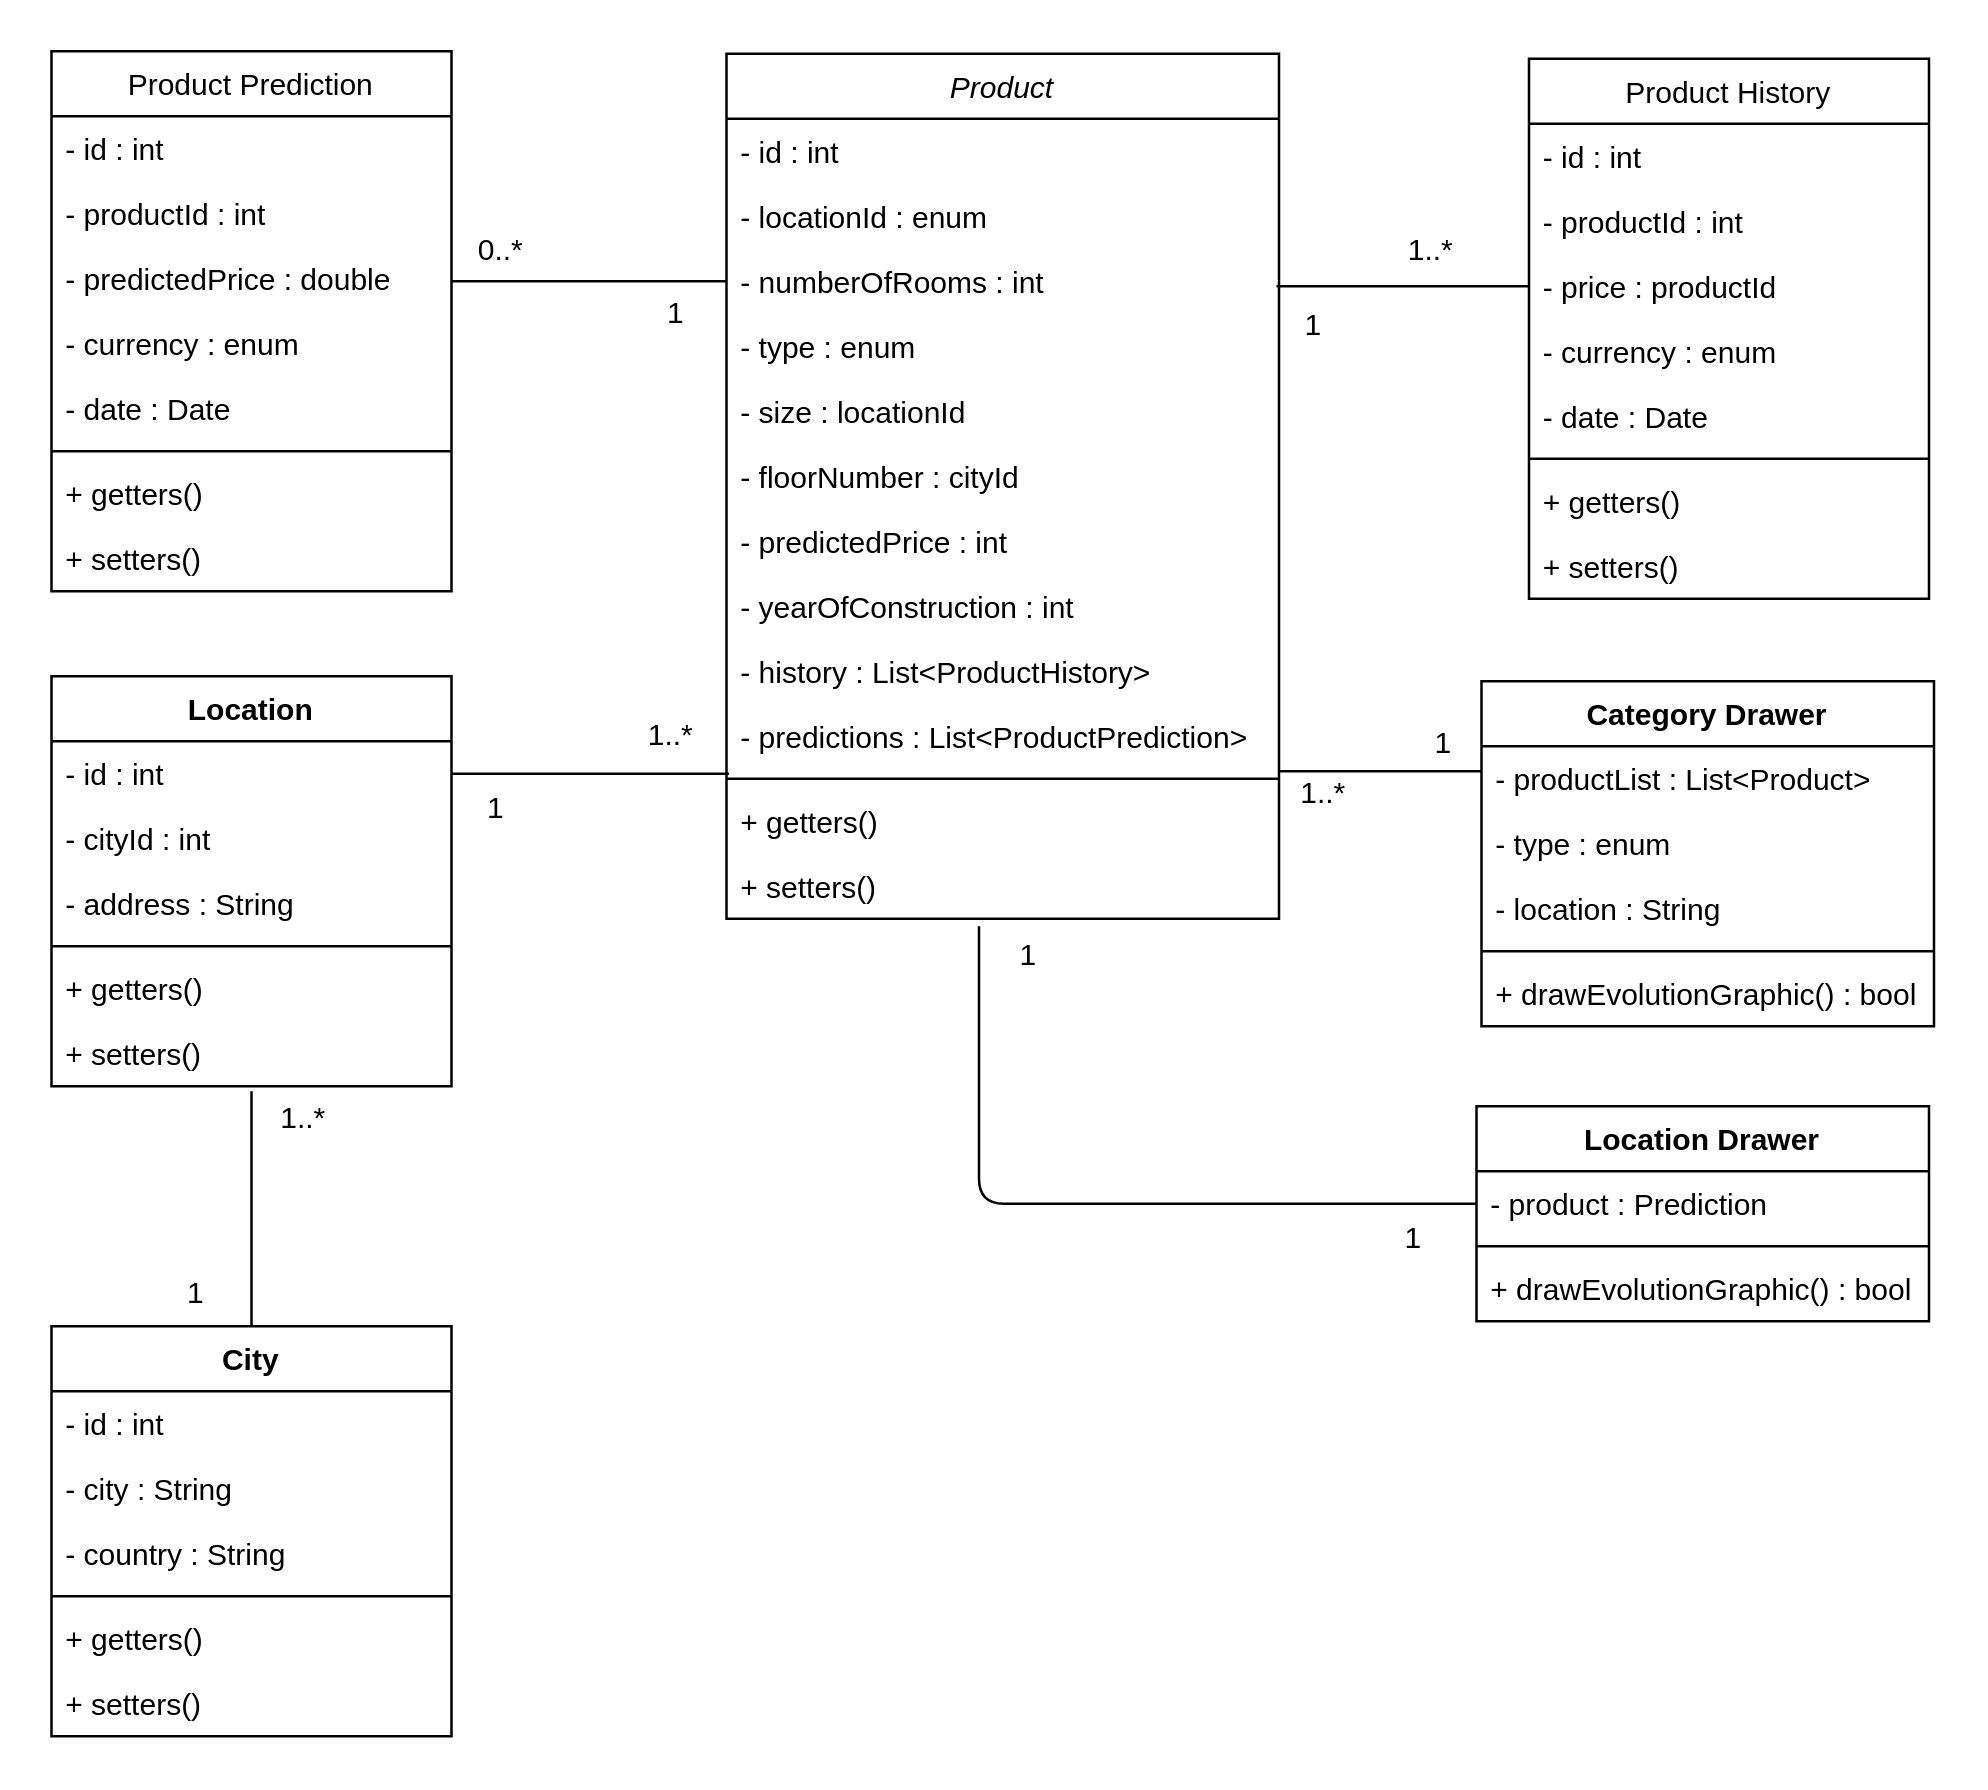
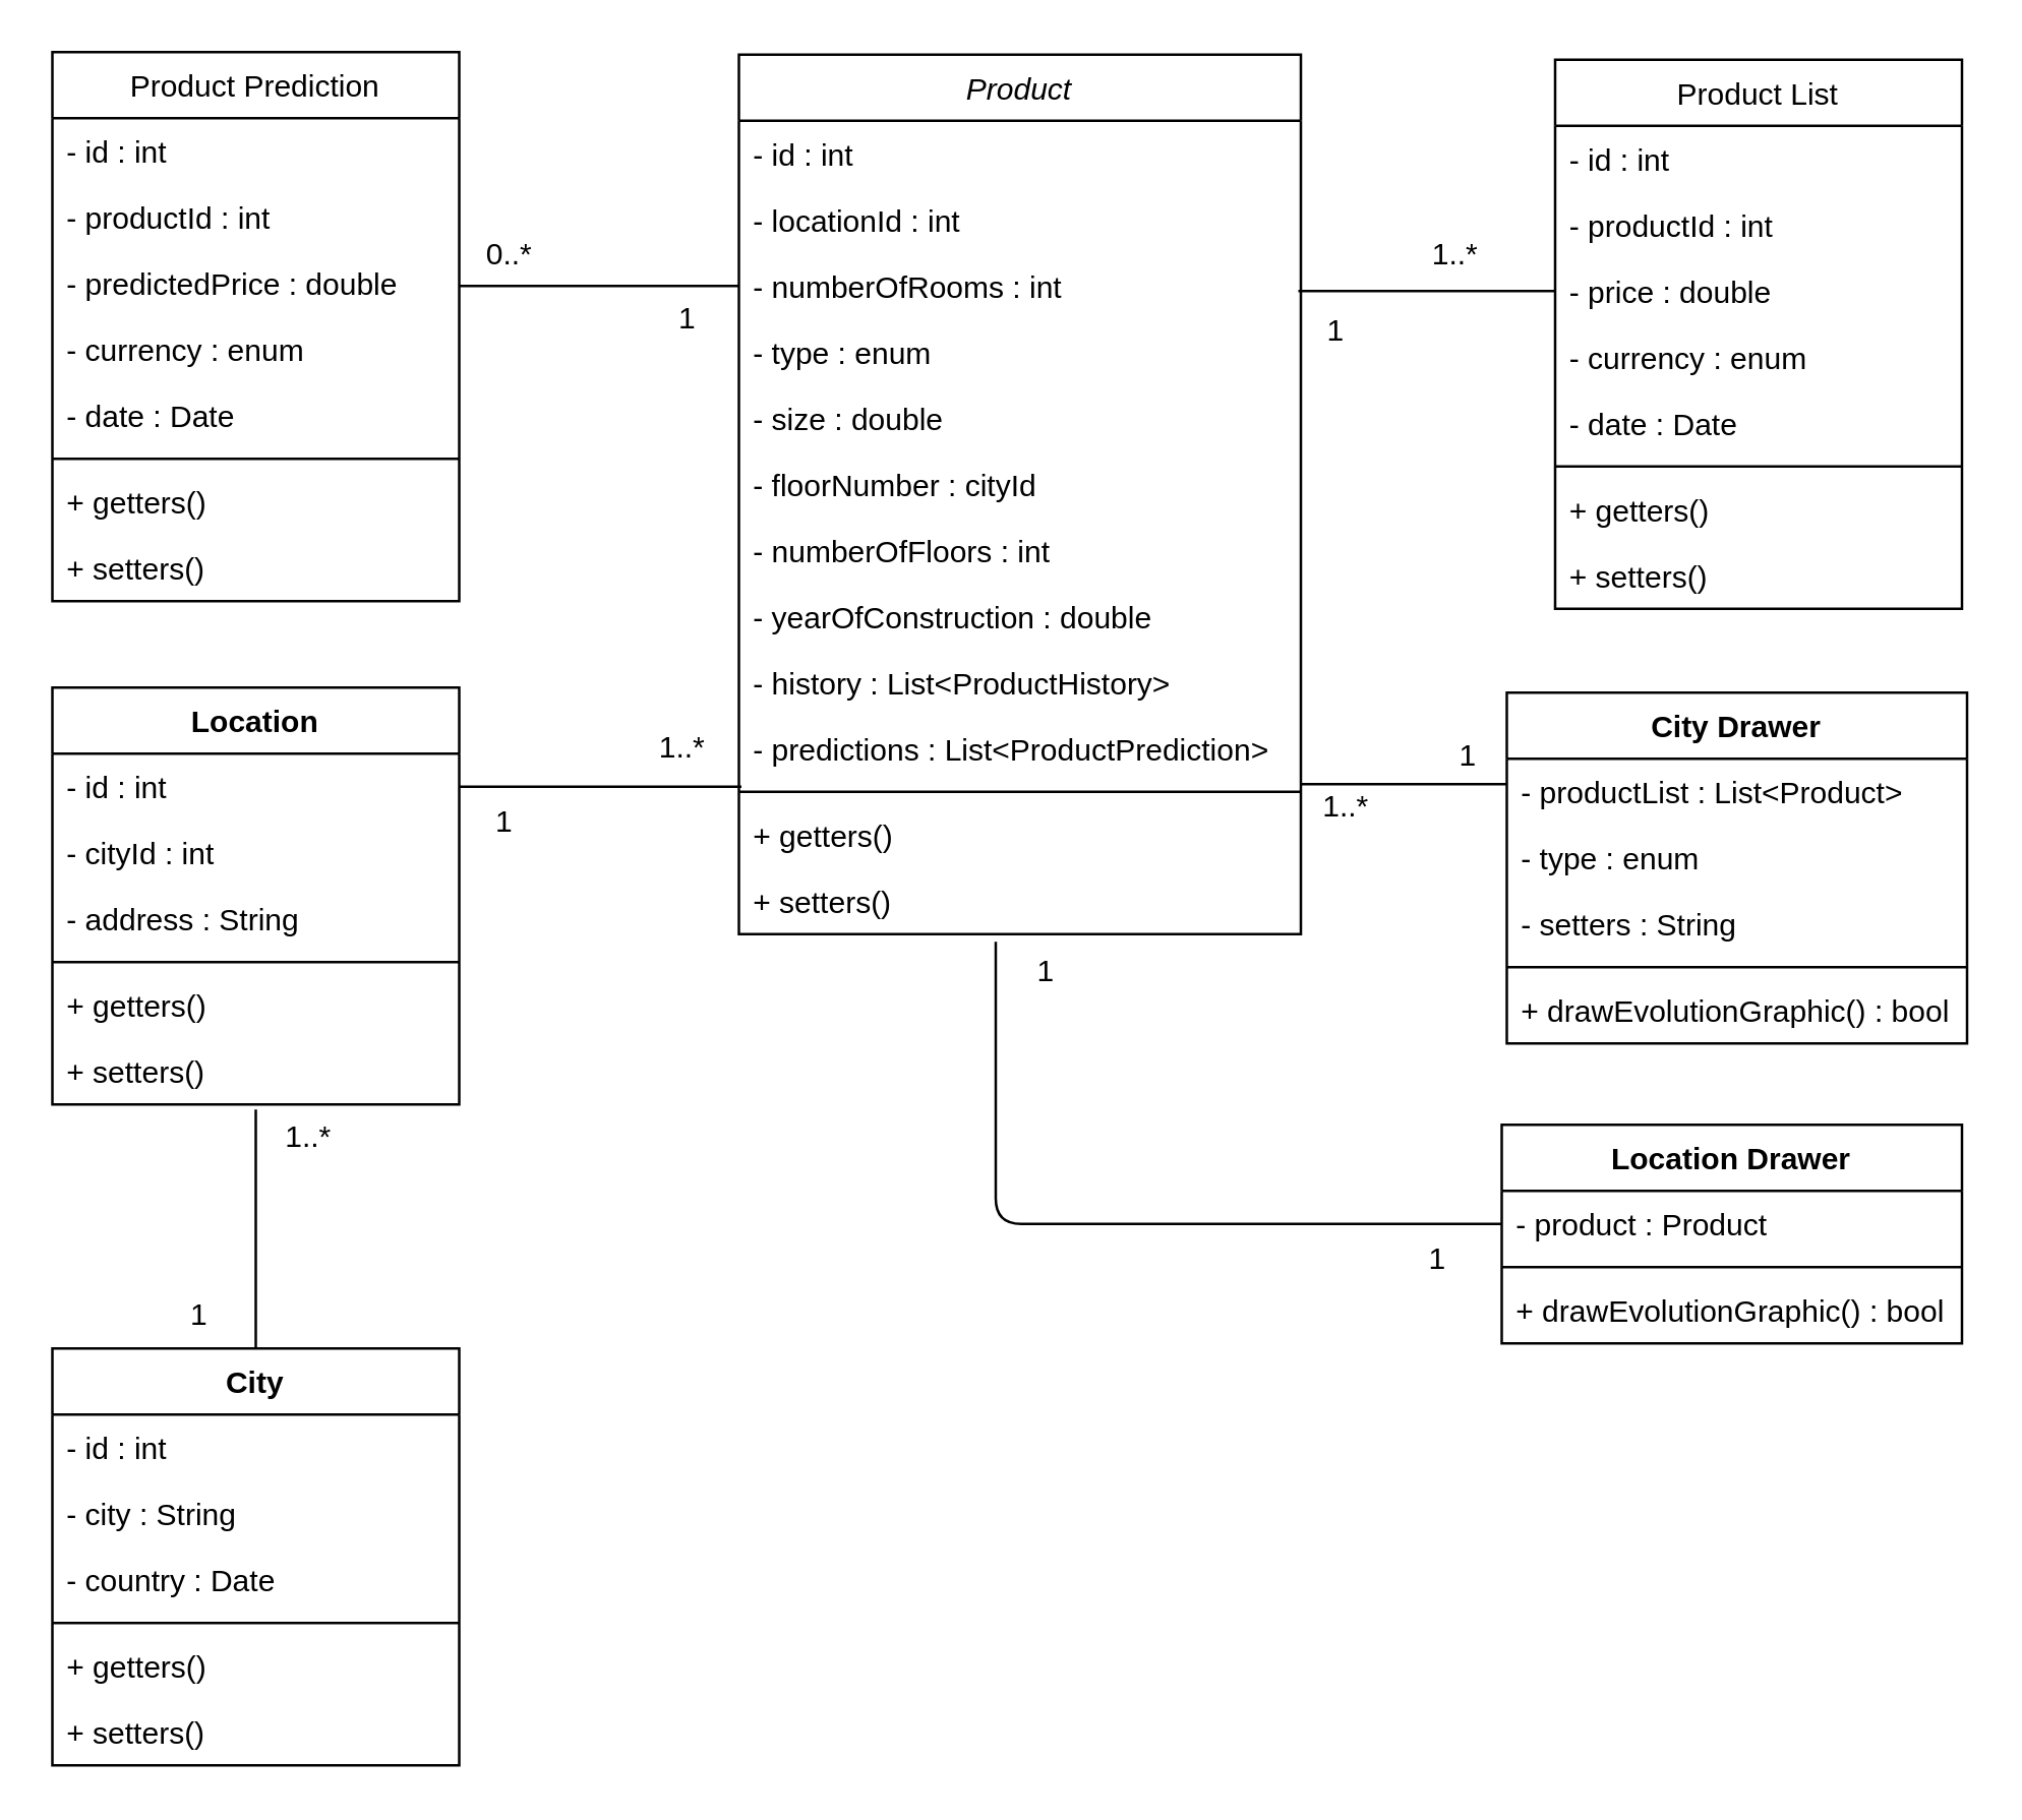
- <mxCell id="16" value="Product History" style="swimlane;fontStyle=0;align=center;verticalAlign=top;childLayout=stackLayout;horizontal=1;startSize=26;horizontalStack=0;resizeParent=1;resizeLast=0;collapsible=1;marginBottom=0;rounded=0;shadow=0;strokeWidth=1;" parent="1" vertex="1"><mxGeometry x="611" y="23" width="160" height="216" as="geometry"><mxRectangle x="550" y="140" width="160" height="26" as="alternateBounds" /></mxGeometry></mxCell>
+ <mxCell id="16" value="Product List" style="swimlane;fontStyle=0;align=center;verticalAlign=top;childLayout=stackLayout;horizontal=1;startSize=26;horizontalStack=0;resizeParent=1;resizeLast=0;collapsible=1;marginBottom=0;rounded=0;shadow=0;strokeWidth=1;" parent="1" vertex="1"><mxGeometry x="611" y="23" width="160" height="216" as="geometry"><mxRectangle x="550" y="140" width="160" height="26" as="alternateBounds" /></mxGeometry></mxCell>
- <mxCell id="4" value="- locationId : enum" style="text;align=left;verticalAlign=top;spacingLeft=4;spacingRight=4;overflow=hidden;rotatable=0;points=[[0,0.5],[1,0.5]];portConstraint=eastwest;rounded=0;shadow=0;html=0;" parent="2" vertex="1"><mxGeometry y="52" width="221" height="26" as="geometry" /></mxCell>
+ <mxCell id="4" value="- locationId : int" style="text;align=left;verticalAlign=top;spacingLeft=4;spacingRight=4;overflow=hidden;rotatable=0;points=[[0,0.5],[1,0.5]];portConstraint=eastwest;rounded=0;shadow=0;html=0;" parent="2" vertex="1"><mxGeometry y="52" width="221" height="26" as="geometry" /></mxCell>
- <mxCell id="19" value="- price : productId" style="text;align=left;verticalAlign=top;spacingLeft=4;spacingRight=4;overflow=hidden;rotatable=0;points=[[0,0.5],[1,0.5]];portConstraint=eastwest;rounded=0;shadow=0;html=0;" parent="16" vertex="1"><mxGeometry y="78" width="160" height="26" as="geometry" /></mxCell>
+ <mxCell id="19" value="- price : double" style="text;align=left;verticalAlign=top;spacingLeft=4;spacingRight=4;overflow=hidden;rotatable=0;points=[[0,0.5],[1,0.5]];portConstraint=eastwest;rounded=0;shadow=0;html=0;" parent="16" vertex="1"><mxGeometry y="78" width="160" height="26" as="geometry" /></mxCell>
- <mxCell id="7" value="- size : locationId" style="text;align=left;verticalAlign=top;spacingLeft=4;spacingRight=4;overflow=hidden;rotatable=0;points=[[0,0.5],[1,0.5]];portConstraint=eastwest;rounded=0;shadow=0;html=0;" parent="2" vertex="1"><mxGeometry y="130" width="221" height="26" as="geometry" /></mxCell>
+ <mxCell id="7" value="- size : double" style="text;align=left;verticalAlign=top;spacingLeft=4;spacingRight=4;overflow=hidden;rotatable=0;points=[[0,0.5],[1,0.5]];portConstraint=eastwest;rounded=0;shadow=0;html=0;" parent="2" vertex="1"><mxGeometry y="130" width="221" height="26" as="geometry" /></mxCell>
- <mxCell id="9" value="- predictedPrice : int" style="text;align=left;verticalAlign=top;spacingLeft=4;spacingRight=4;overflow=hidden;rotatable=0;points=[[0,0.5],[1,0.5]];portConstraint=eastwest;" parent="2" vertex="1"><mxGeometry y="182" width="221" height="26" as="geometry" /></mxCell>
+ <mxCell id="9" value="- numberOfFloors : int" style="text;align=left;verticalAlign=top;spacingLeft=4;spacingRight=4;overflow=hidden;rotatable=0;points=[[0,0.5],[1,0.5]];portConstraint=eastwest;" parent="2" vertex="1"><mxGeometry y="182" width="221" height="26" as="geometry" /></mxCell>
- <mxCell id="10" value="- yearOfConstruction : int" style="text;align=left;verticalAlign=top;spacingLeft=4;spacingRight=4;overflow=hidden;rotatable=0;points=[[0,0.5],[1,0.5]];portConstraint=eastwest;rounded=0;shadow=0;html=0;" parent="2" vertex="1"><mxGeometry y="208" width="221" height="26" as="geometry" /></mxCell>
+ <mxCell id="10" value="- yearOfConstruction : double" style="text;align=left;verticalAlign=top;spacingLeft=4;spacingRight=4;overflow=hidden;rotatable=0;points=[[0,0.5],[1,0.5]];portConstraint=eastwest;rounded=0;shadow=0;html=0;" parent="2" vertex="1"><mxGeometry y="208" width="221" height="26" as="geometry" /></mxCell>
- <mxCell id="46" value="Category Drawer" style="swimlane;fontStyle=1;align=center;verticalAlign=top;childLayout=stackLayout;horizontal=1;startSize=26;horizontalStack=0;resizeParent=1;resizeParentMax=0;resizeLast=0;collapsible=1;marginBottom=0;" parent="1" vertex="1"><mxGeometry x="592" y="272" width="181" height="138" as="geometry" /></mxCell>
+ <mxCell id="46" value="City Drawer" style="swimlane;fontStyle=1;align=center;verticalAlign=top;childLayout=stackLayout;horizontal=1;startSize=26;horizontalStack=0;resizeParent=1;resizeParentMax=0;resizeLast=0;collapsible=1;marginBottom=0;" parent="1" vertex="1"><mxGeometry x="592" y="272" width="181" height="138" as="geometry" /></mxCell>
- <mxCell id="49" value="- location : String" style="text;align=left;verticalAlign=top;spacingLeft=4;spacingRight=4;overflow=hidden;rotatable=0;points=[[0,0.5],[1,0.5]];portConstraint=eastwest;rounded=0;shadow=0;html=0;" parent="46" vertex="1"><mxGeometry y="78" width="181" height="26" as="geometry" /></mxCell>
+ <mxCell id="49" value="- setters : String" style="text;align=left;verticalAlign=top;spacingLeft=4;spacingRight=4;overflow=hidden;rotatable=0;points=[[0,0.5],[1,0.5]];portConstraint=eastwest;rounded=0;shadow=0;html=0;" parent="46" vertex="1"><mxGeometry y="78" width="181" height="26" as="geometry" /></mxCell>
- <mxCell id="39" value="- product : Prediction" style="text;strokeColor=none;fillColor=none;align=left;verticalAlign=top;spacingLeft=4;spacingRight=4;overflow=hidden;rotatable=0;points=[[0,0.5],[1,0.5]];portConstraint=eastwest;" parent="38" vertex="1"><mxGeometry y="26" width="181" height="26" as="geometry" /></mxCell>
+ <mxCell id="39" value="- product : Product" style="text;strokeColor=none;fillColor=none;align=left;verticalAlign=top;spacingLeft=4;spacingRight=4;overflow=hidden;rotatable=0;points=[[0,0.5],[1,0.5]];portConstraint=eastwest;" parent="38" vertex="1"><mxGeometry y="26" width="181" height="26" as="geometry" /></mxCell>
- <mxCell id="59" value="- country : String" style="text;strokeColor=none;fillColor=none;align=left;verticalAlign=top;spacingLeft=4;spacingRight=4;overflow=hidden;rotatable=0;points=[[0,0.5],[1,0.5]];portConstraint=eastwest;" vertex="1" parent="56"><mxGeometry y="78" width="160" height="26" as="geometry" /></mxCell>
+ <mxCell id="59" value="- country : Date" style="text;strokeColor=none;fillColor=none;align=left;verticalAlign=top;spacingLeft=4;spacingRight=4;overflow=hidden;rotatable=0;points=[[0,0.5],[1,0.5]];portConstraint=eastwest;" vertex="1" parent="56"><mxGeometry y="78" width="160" height="26" as="geometry" /></mxCell>
